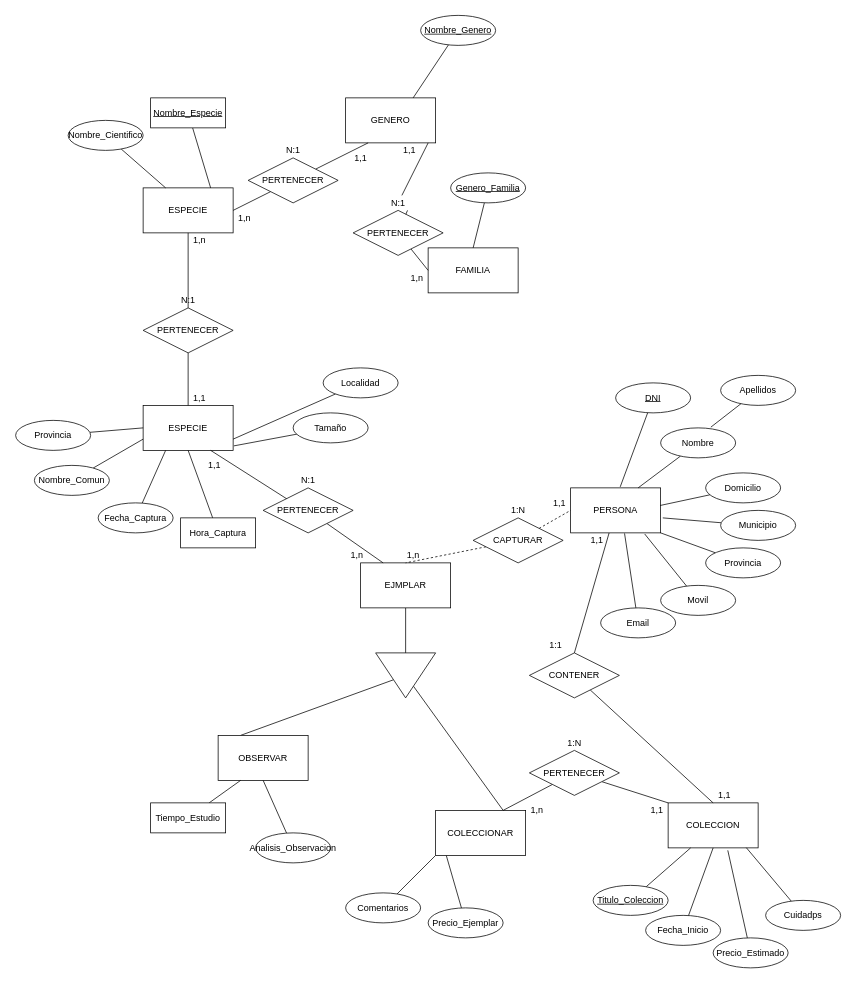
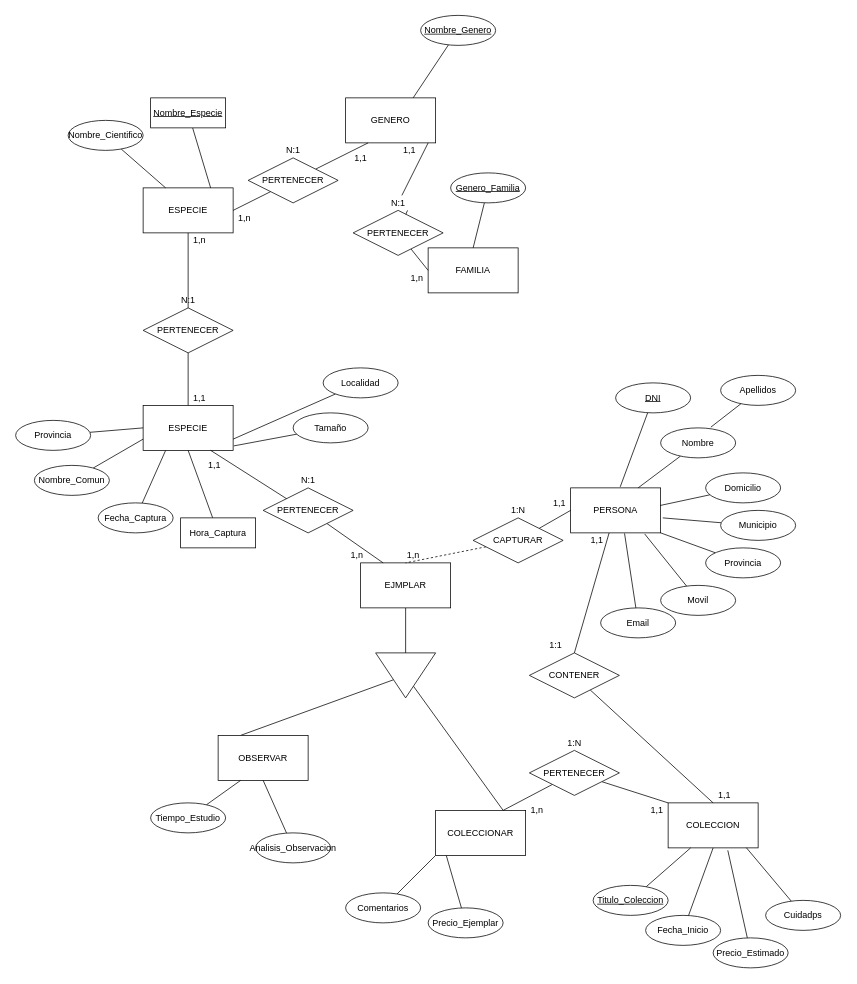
- <mxCell id="78" style="edgeStyle=none;rounded=1;sketch=0;orthogonalLoop=1;jettySize=auto;html=1;entryX=0;entryY=0.5;entryDx=0;entryDy=0;endArrow=none;endFill=0;dashed=1;" edge="1" parent="1" source="79" target="60"><mxGeometry relative="1" as="geometry" /></mxCell>
+ <mxCell id="78" style="edgeStyle=none;rounded=1;sketch=0;orthogonalLoop=1;jettySize=auto;html=1;entryX=0;entryY=0.5;entryDx=0;entryDy=0;endArrow=none;endFill=0;" edge="1" parent="1" source="79" target="60"><mxGeometry relative="1" as="geometry" /></mxCell>
- <mxCell id="38" value="Tiempo_Estudio" style="whiteSpace=wrap;html=1;align=center;sketch=0;rounded=0;" vertex="1" parent="1"><mxGeometry x="200" y="1070" width="100" height="40" as="geometry" /></mxCell>
+ <mxCell id="38" value="Tiempo_Estudio" style="ellipse;whiteSpace=wrap;html=1;align=center;rounded=0;sketch=0;" vertex="1" parent="1"><mxGeometry x="200" y="1070" width="100" height="40" as="geometry" /></mxCell>
